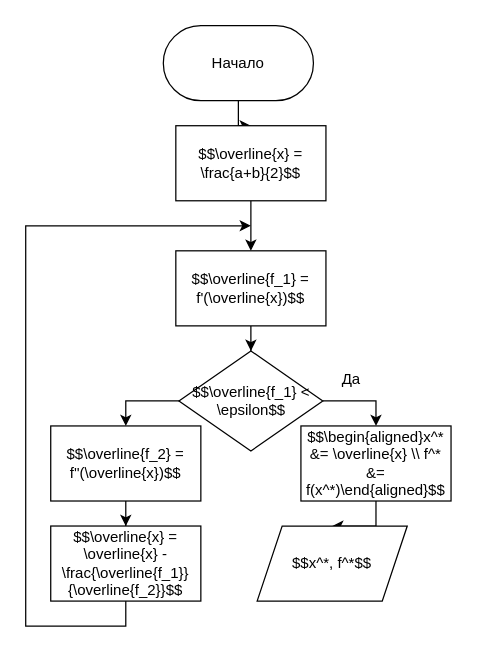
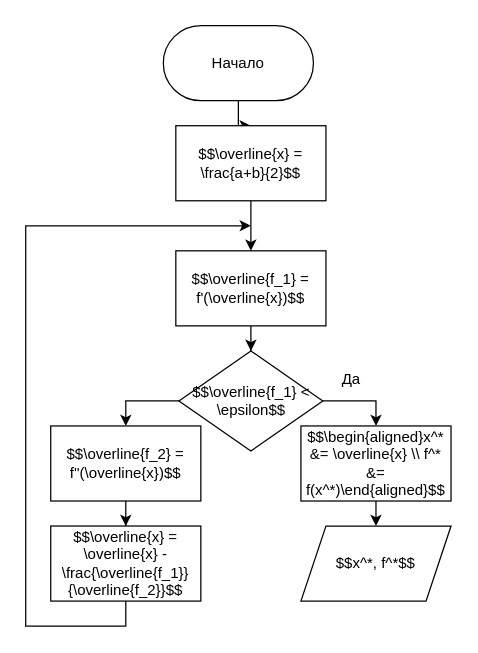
- <mxCell id="14" value="$$x^*, f^*$$" style="shape=parallelogram;perimeter=parallelogramPerimeter;whiteSpace=wrap;html=1;fixedSize=1;" vertex="1" parent="1"><mxGeometry x="205" y="420" width="120" height="60" as="geometry" /></mxCell>
+ <mxCell id="14" value="$$x^*, f^*$$" style="shape=parallelogram;perimeter=parallelogramPerimeter;whiteSpace=wrap;html=1;fixedSize=1;" vertex="1" parent="1"><mxGeometry x="240" y="420" width="120" height="60" as="geometry" /></mxCell>
